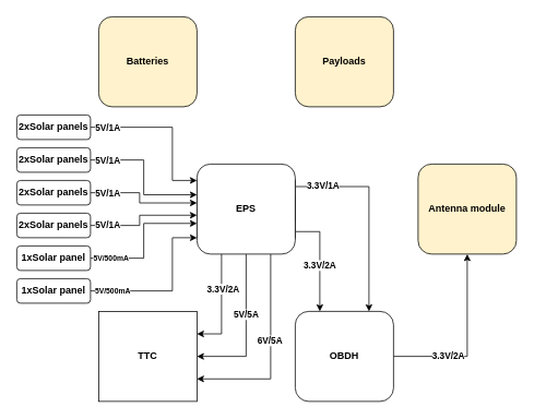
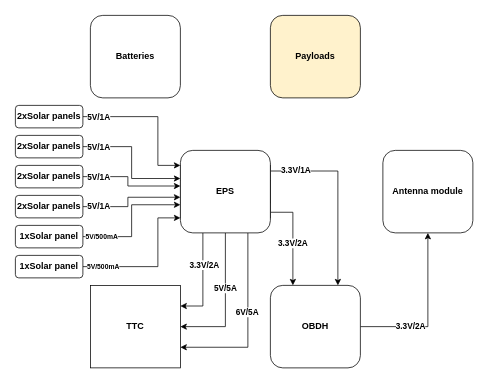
- <mxCell id="33" value="&lt;b&gt;Batteries&lt;/b&gt;" style="rounded=1;whiteSpace=wrap;html=1;fillColor=#fff2cc;" vertex="1" parent="1"><mxGeometry x="120" y="20" width="120" height="110" as="geometry" /></mxCell>
+ <mxCell id="33" value="&lt;b&gt;Batteries&lt;/b&gt;" style="rounded=1;whiteSpace=wrap;html=1;" vertex="1" parent="1"><mxGeometry x="120" y="20" width="120" height="110" as="geometry" /></mxCell>
- <mxCell id="39" value="&lt;b&gt;Antenna module&lt;/b&gt;" style="rounded=1;whiteSpace=wrap;html=1;fillColor=#fff2cc;" vertex="1" parent="1"><mxGeometry x="510" y="200" width="120" height="110" as="geometry" /></mxCell>
+ <mxCell id="39" value="&lt;b&gt;Antenna module&lt;/b&gt;" style="rounded=1;whiteSpace=wrap;html=1;" vertex="1" parent="1"><mxGeometry x="510" y="200" width="120" height="110" as="geometry" /></mxCell>
